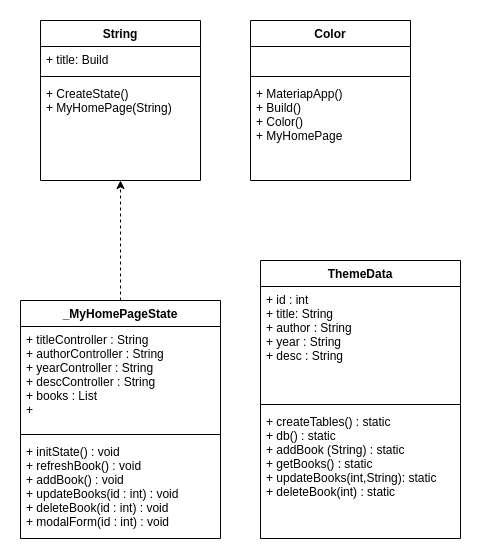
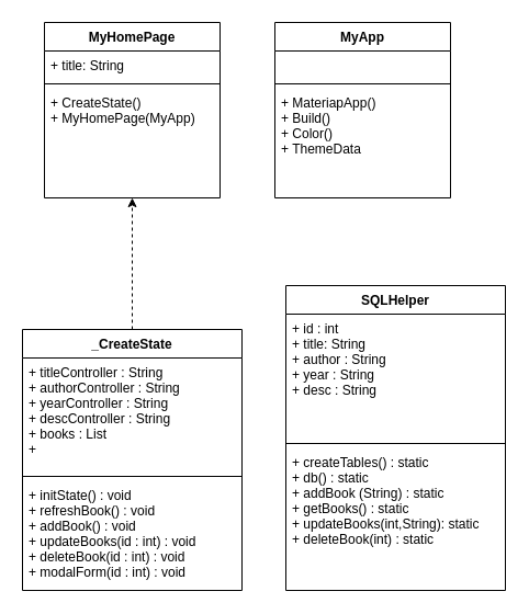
- <mxCell id="2" value="String" style="swimlane;fontStyle=1;align=center;verticalAlign=top;childLayout=stackLayout;horizontal=1;startSize=26;horizontalStack=0;resizeParent=1;resizeParentMax=0;resizeLast=0;collapsible=1;marginBottom=0;" vertex="1" parent="1"><mxGeometry x="40" y="20" width="160" height="160" as="geometry" /></mxCell>
+ <mxCell id="2" value="MyHomePage" style="swimlane;fontStyle=1;align=center;verticalAlign=top;childLayout=stackLayout;horizontal=1;startSize=26;horizontalStack=0;resizeParent=1;resizeParentMax=0;resizeLast=0;collapsible=1;marginBottom=0;" vertex="1" parent="1"><mxGeometry x="40" y="20" width="160" height="160" as="geometry" /></mxCell>
- <mxCell id="14" value="Color" style="swimlane;fontStyle=1;align=center;verticalAlign=top;childLayout=stackLayout;horizontal=1;startSize=26;horizontalStack=0;resizeParent=1;resizeParentMax=0;resizeLast=0;collapsible=1;marginBottom=0;" vertex="1" parent="1"><mxGeometry x="250" y="20" width="160" height="160" as="geometry" /></mxCell>
+ <mxCell id="14" value="MyApp" style="swimlane;fontStyle=1;align=center;verticalAlign=top;childLayout=stackLayout;horizontal=1;startSize=26;horizontalStack=0;resizeParent=1;resizeParentMax=0;resizeLast=0;collapsible=1;marginBottom=0;" vertex="1" parent="1"><mxGeometry x="250" y="20" width="160" height="160" as="geometry" /></mxCell>
- <mxCell id="3" value="+ title: Build" style="text;strokeColor=none;fillColor=none;align=left;verticalAlign=top;spacingLeft=4;spacingRight=4;overflow=hidden;rotatable=0;points=[[0,0.5],[1,0.5]];portConstraint=eastwest;" vertex="1" parent="2"><mxGeometry y="26" width="160" height="26" as="geometry" /></mxCell>
+ <mxCell id="3" value="+ title: String" style="text;strokeColor=none;fillColor=none;align=left;verticalAlign=top;spacingLeft=4;spacingRight=4;overflow=hidden;rotatable=0;points=[[0,0.5],[1,0.5]];portConstraint=eastwest;" vertex="1" parent="2"><mxGeometry y="26" width="160" height="26" as="geometry" /></mxCell>
- <mxCell id="5" value="+ CreateState()&#10;+ MyHomePage(String)" style="text;strokeColor=none;fillColor=none;align=left;verticalAlign=top;spacingLeft=4;spacingRight=4;overflow=hidden;rotatable=0;points=[[0,0.5],[1,0.5]];portConstraint=eastwest;" vertex="1" parent="2"><mxGeometry y="60" width="160" height="100" as="geometry" /></mxCell>
+ <mxCell id="5" value="+ CreateState()&#10;+ MyHomePage(MyApp)" style="text;strokeColor=none;fillColor=none;align=left;verticalAlign=top;spacingLeft=4;spacingRight=4;overflow=hidden;rotatable=0;points=[[0,0.5],[1,0.5]];portConstraint=eastwest;" vertex="1" parent="2"><mxGeometry y="60" width="160" height="100" as="geometry" /></mxCell>
- <mxCell id="17" value="+ MateriapApp()&#10;+ Build()&#10;+ Color()&#10;+ MyHomePage" style="text;strokeColor=none;fillColor=none;align=left;verticalAlign=top;spacingLeft=4;spacingRight=4;overflow=hidden;rotatable=0;points=[[0,0.5],[1,0.5]];portConstraint=eastwest;" vertex="1" parent="14"><mxGeometry y="60" width="160" height="100" as="geometry" /></mxCell>
+ <mxCell id="17" value="+ MateriapApp()&#10;+ Build()&#10;+ Color()&#10;+ ThemeData" style="text;strokeColor=none;fillColor=none;align=left;verticalAlign=top;spacingLeft=4;spacingRight=4;overflow=hidden;rotatable=0;points=[[0,0.5],[1,0.5]];portConstraint=eastwest;" vertex="1" parent="14"><mxGeometry y="60" width="160" height="100" as="geometry" /></mxCell>
- <mxCell id="10" value="ThemeData" style="swimlane;fontStyle=1;align=center;verticalAlign=top;childLayout=stackLayout;horizontal=1;startSize=26;horizontalStack=0;resizeParent=1;resizeParentMax=0;resizeLast=0;collapsible=1;marginBottom=0;" vertex="1" parent="1"><mxGeometry x="260" y="260" width="200" height="278" as="geometry" /></mxCell>
+ <mxCell id="10" value="SQLHelper" style="swimlane;fontStyle=1;align=center;verticalAlign=top;childLayout=stackLayout;horizontal=1;startSize=26;horizontalStack=0;resizeParent=1;resizeParentMax=0;resizeLast=0;collapsible=1;marginBottom=0;" vertex="1" parent="1"><mxGeometry x="260" y="260" width="200" height="278" as="geometry" /></mxCell>
- <mxCell id="6" value="_MyHomePageState" style="swimlane;fontStyle=1;align=center;verticalAlign=top;childLayout=stackLayout;horizontal=1;startSize=26;horizontalStack=0;resizeParent=1;resizeParentMax=0;resizeLast=0;collapsible=1;marginBottom=0;" vertex="1" parent="1"><mxGeometry x="20" y="300" width="200" height="238" as="geometry"><mxRectangle x="190" y="820" width="150" height="26" as="alternateBounds" /></mxGeometry></mxCell>
+ <mxCell id="6" value="_CreateState" style="swimlane;fontStyle=1;align=center;verticalAlign=top;childLayout=stackLayout;horizontal=1;startSize=26;horizontalStack=0;resizeParent=1;resizeParentMax=0;resizeLast=0;collapsible=1;marginBottom=0;" vertex="1" parent="1"><mxGeometry x="20" y="300" width="200" height="238" as="geometry"><mxRectangle x="190" y="820" width="150" height="26" as="alternateBounds" /></mxGeometry></mxCell>
